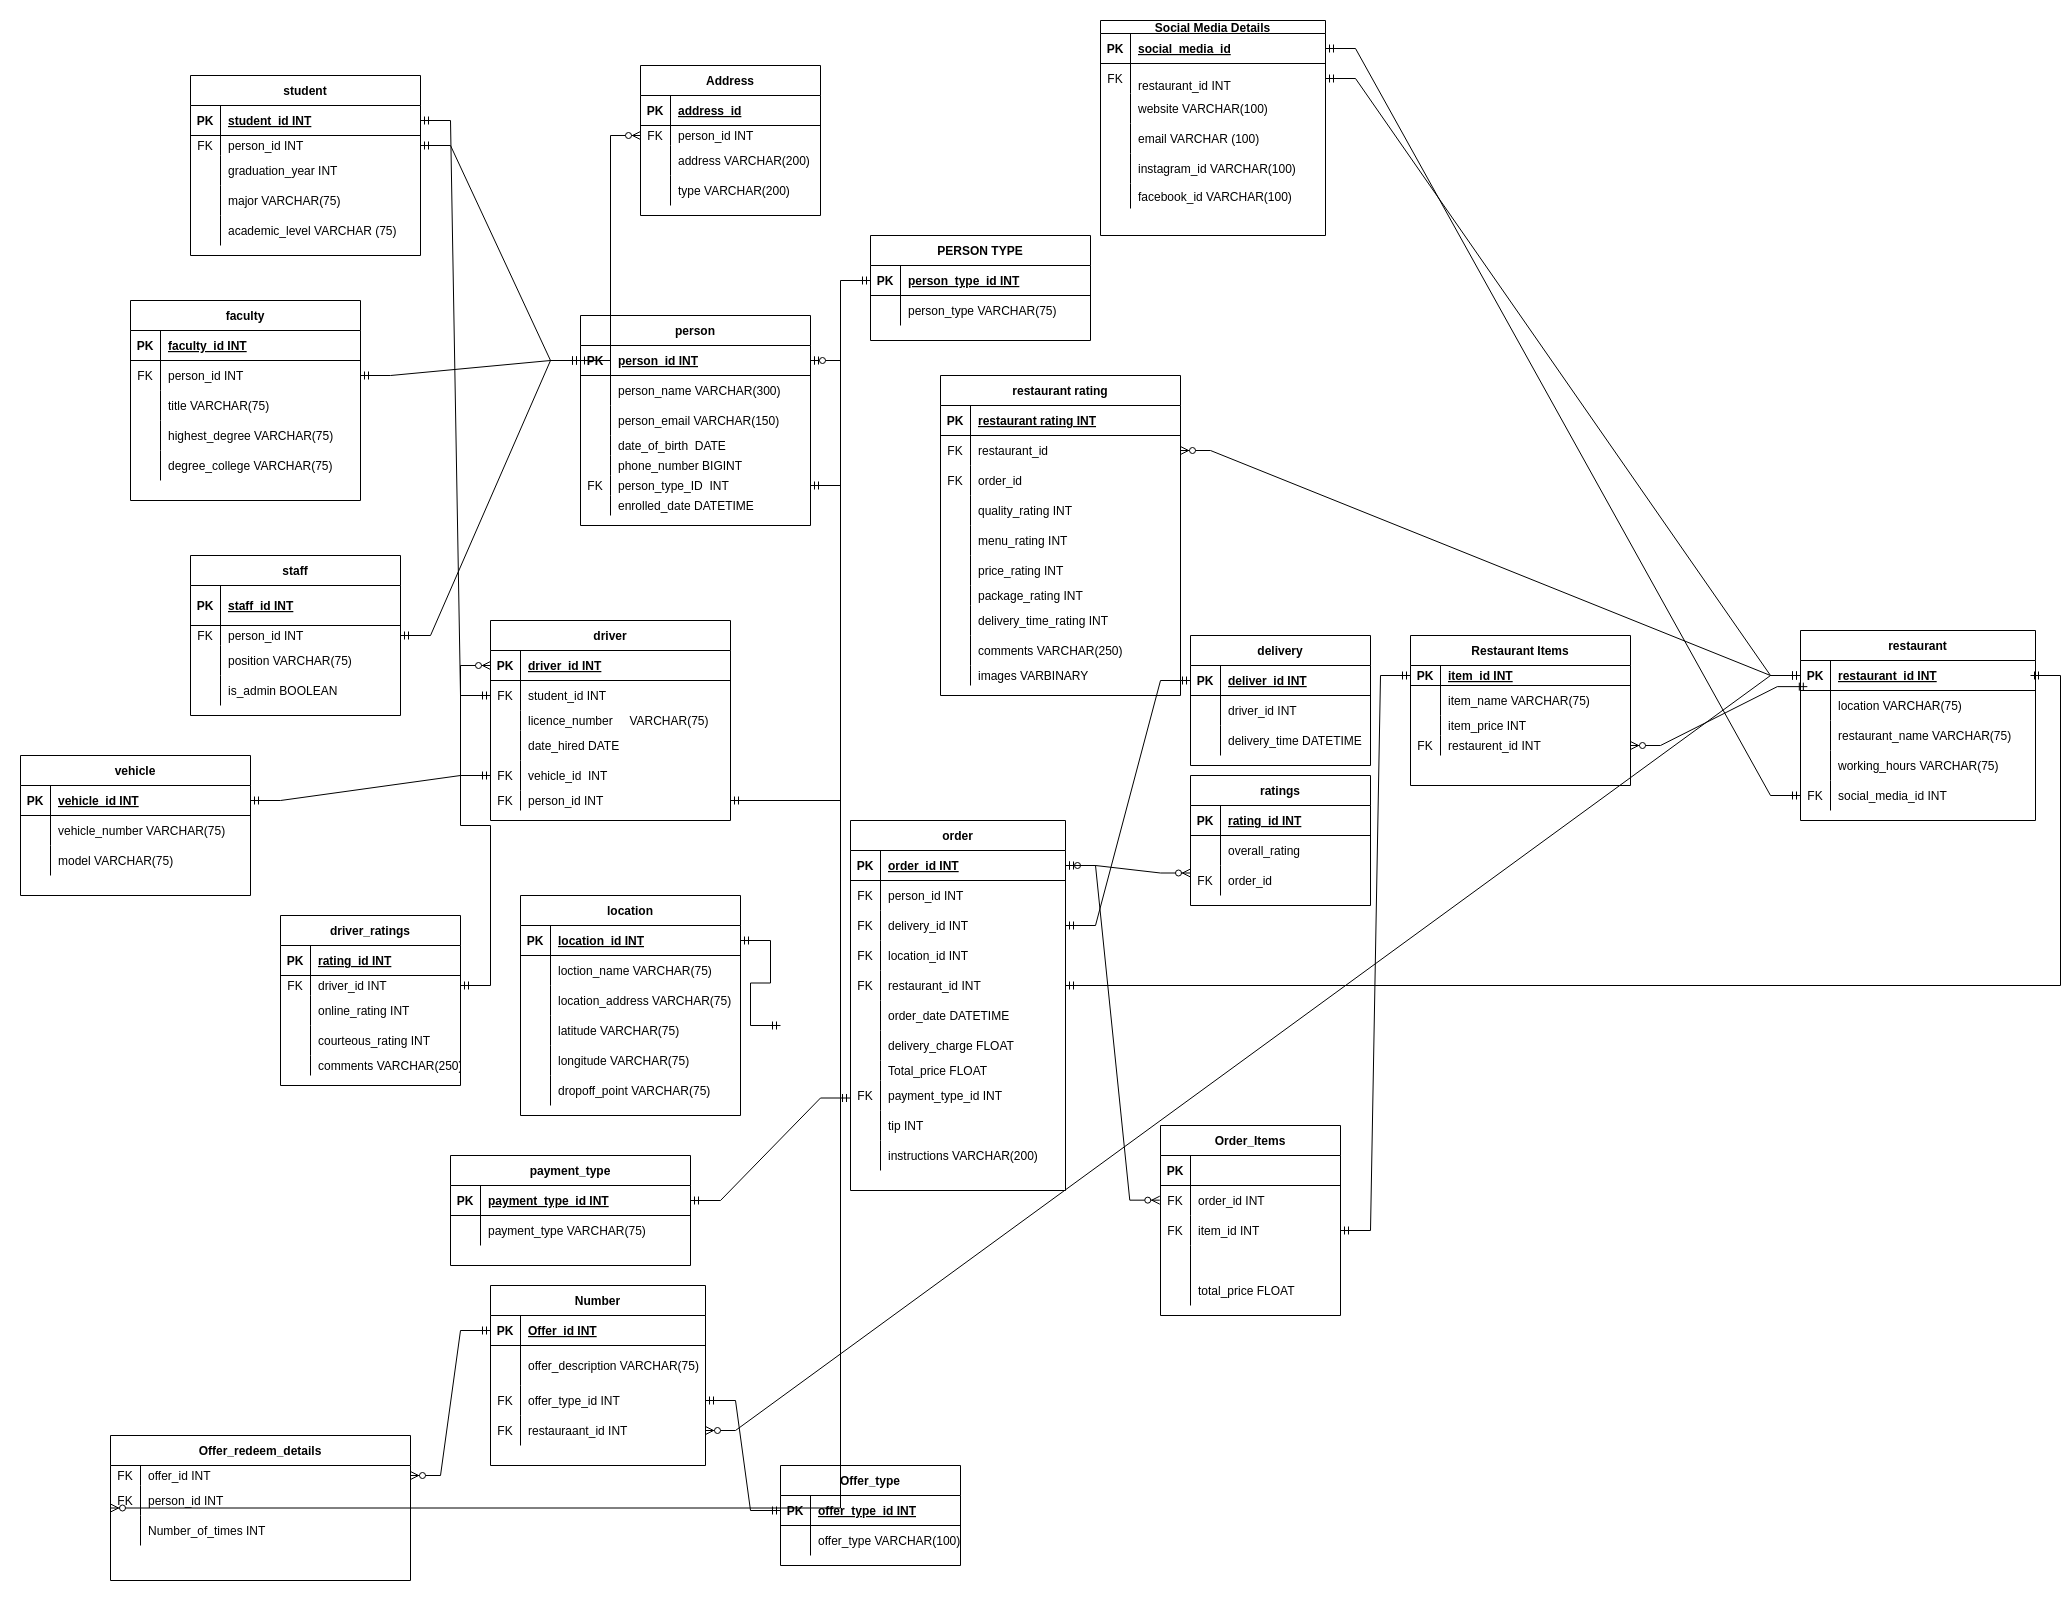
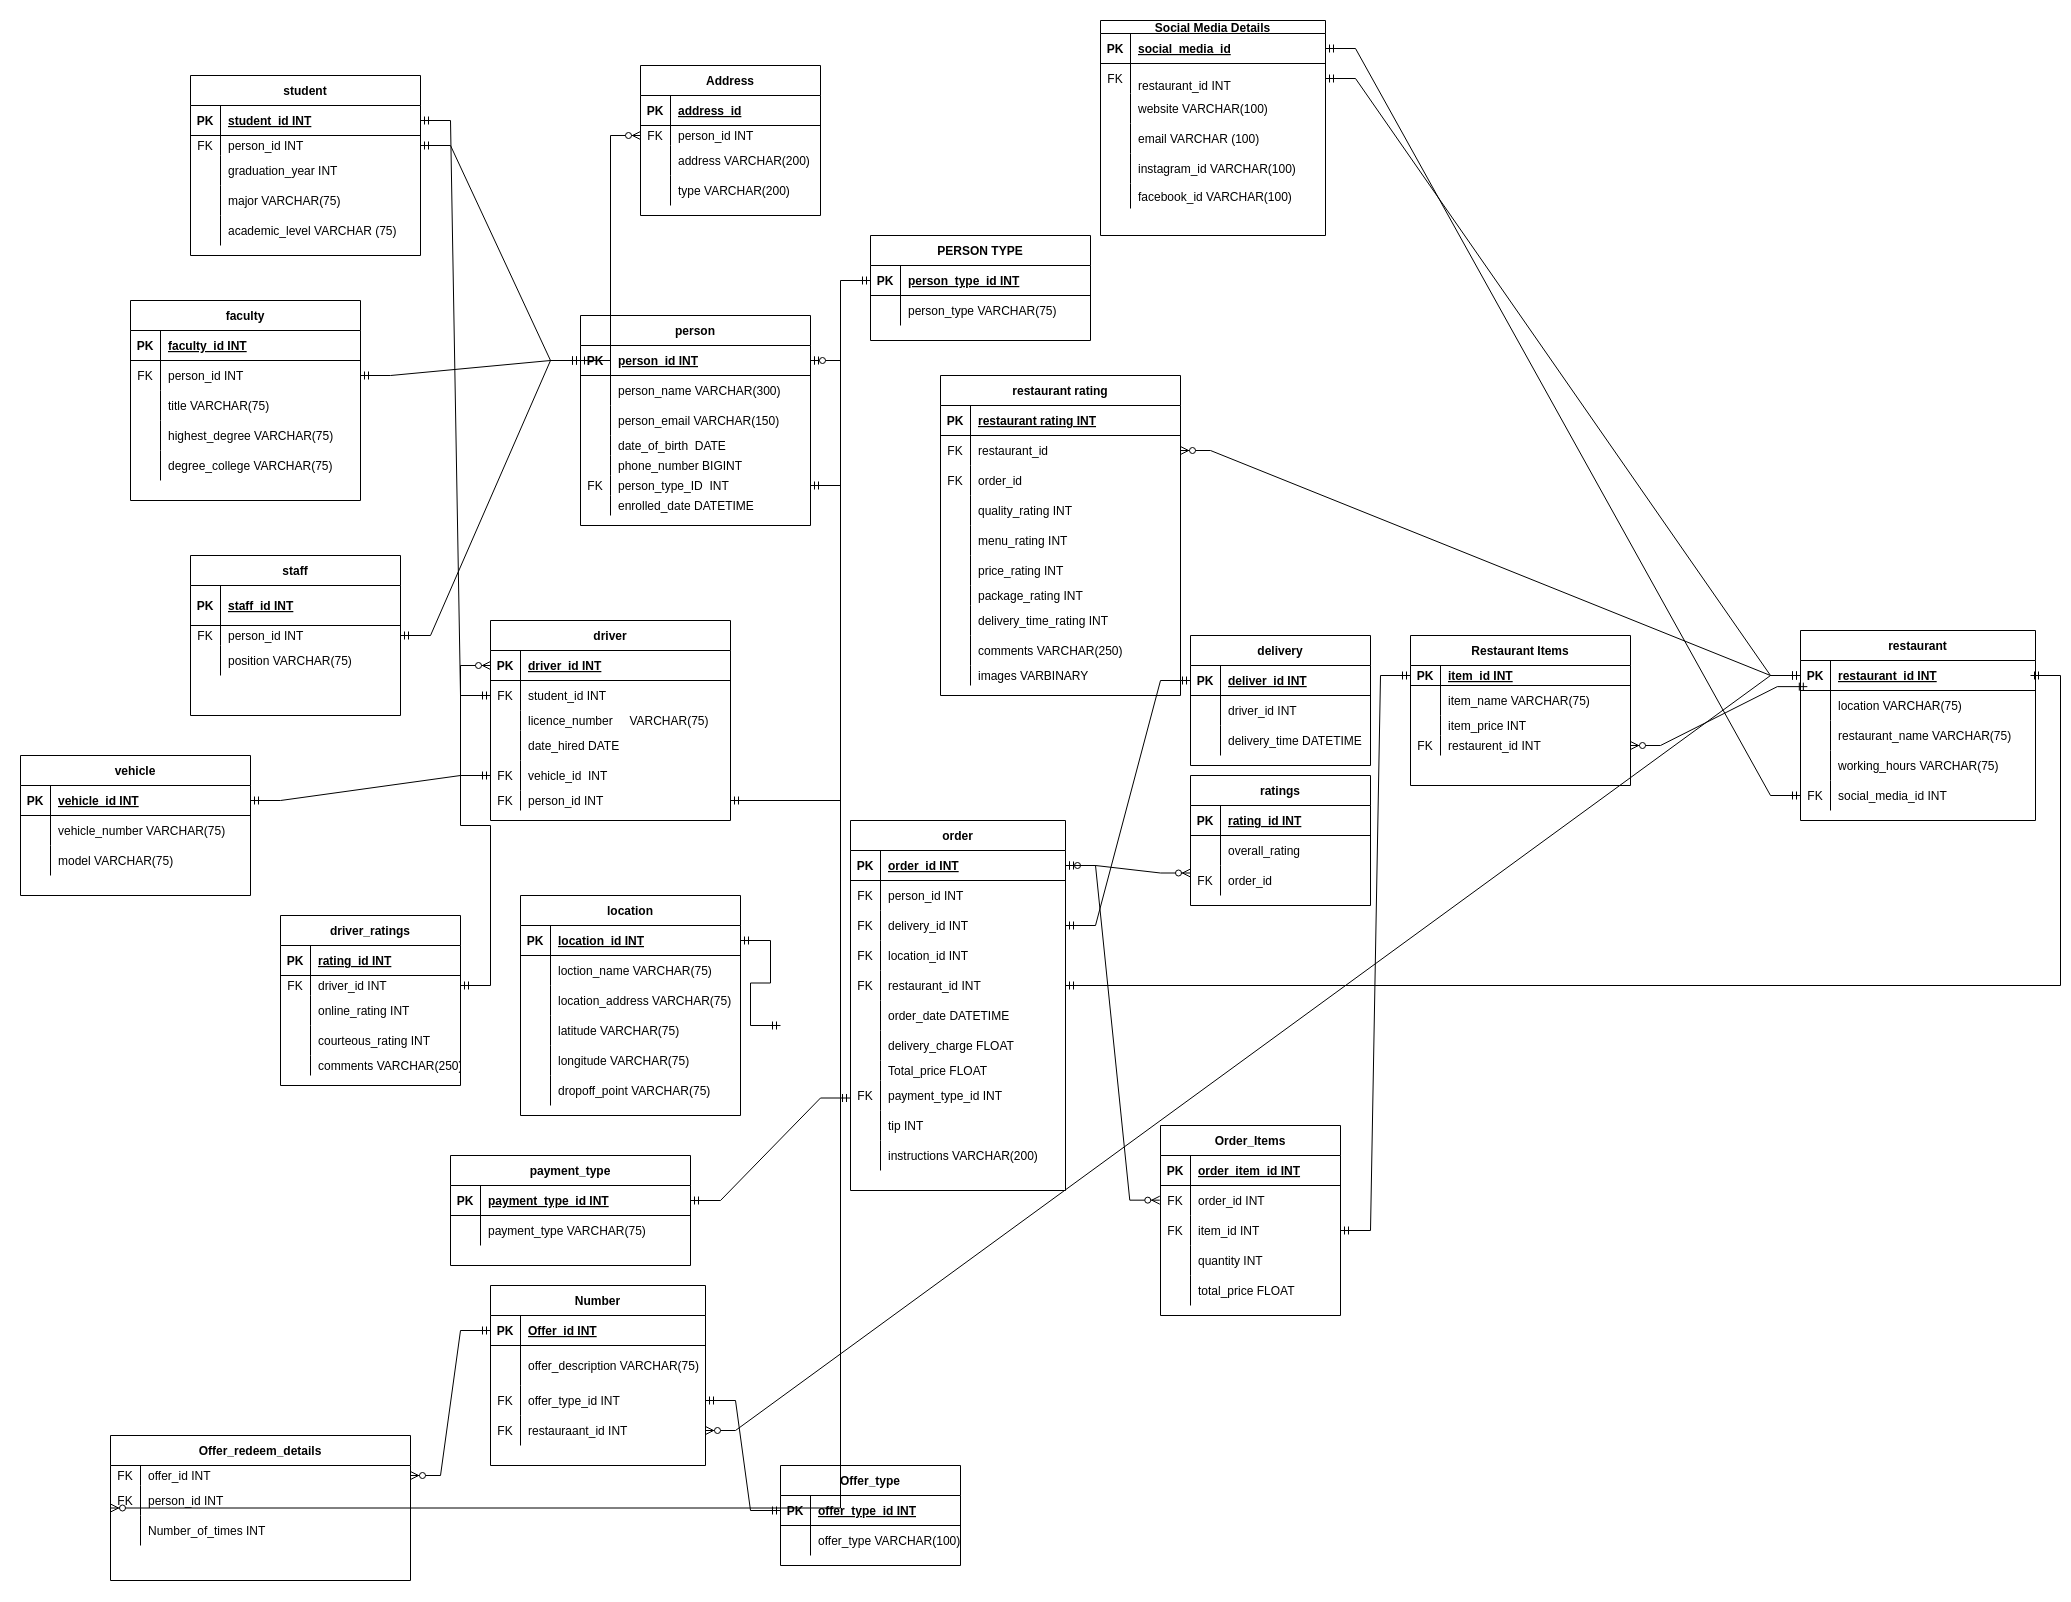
- <mxCell id="14" value="is_admin BOOLEAN" style="shape=partialRectangle;connectable=0;fillColor=none;top=0;left=0;bottom=0;right=0;align=left;spacingLeft=6;overflow=hidden;" parent="12" vertex="1"><mxGeometry x="30" width="180" height="30" as="geometry"><mxRectangle width="180" height="30" as="alternateBounds" /></mxGeometry></mxCell>
+ <mxCell id="289" value="order_item_id INT" style="shape=partialRectangle;connectable=0;fillColor=none;top=0;left=0;bottom=0;right=0;align=left;spacingLeft=6;fontStyle=5;overflow=hidden;" parent="287" vertex="1"><mxGeometry x="30" width="150" height="30" as="geometry"><mxRectangle width="150" height="30" as="alternateBounds" /></mxGeometry></mxCell>
+ <mxCell id="298" value="quantity INT" style="shape=partialRectangle;connectable=0;fillColor=none;top=0;left=0;bottom=0;right=0;align=left;spacingLeft=6;overflow=hidden;" parent="296" vertex="1"><mxGeometry x="30" width="150" height="30" as="geometry"><mxRectangle width="150" height="30" as="alternateBounds" /></mxGeometry></mxCell>
